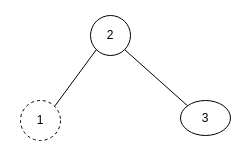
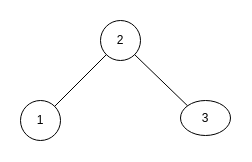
- <mxCell id="3" value="2" style="ellipse;whiteSpace=wrap;html=1;aspect=fixed;" parent="1" vertex="1"><mxGeometry x="90" y="15" width="40" height="40" as="geometry" /></mxCell>
+ <mxCell id="3" value="2" style="ellipse;whiteSpace=wrap;html=1;aspect=fixed;" parent="1" vertex="1"><mxGeometry x="100" y="20" width="40" height="40" as="geometry" /></mxCell>
- <mxCell id="2" value="1" style="ellipse;whiteSpace=wrap;html=1;aspect=fixed;dashed=1;" parent="1" vertex="1"><mxGeometry x="20" y="100" width="40" height="40" as="geometry" /></mxCell>
+ <mxCell id="2" value="1" style="ellipse;whiteSpace=wrap;html=1;aspect=fixed;" parent="1" vertex="1"><mxGeometry x="20" y="100" width="40" height="40" as="geometry" /></mxCell>
